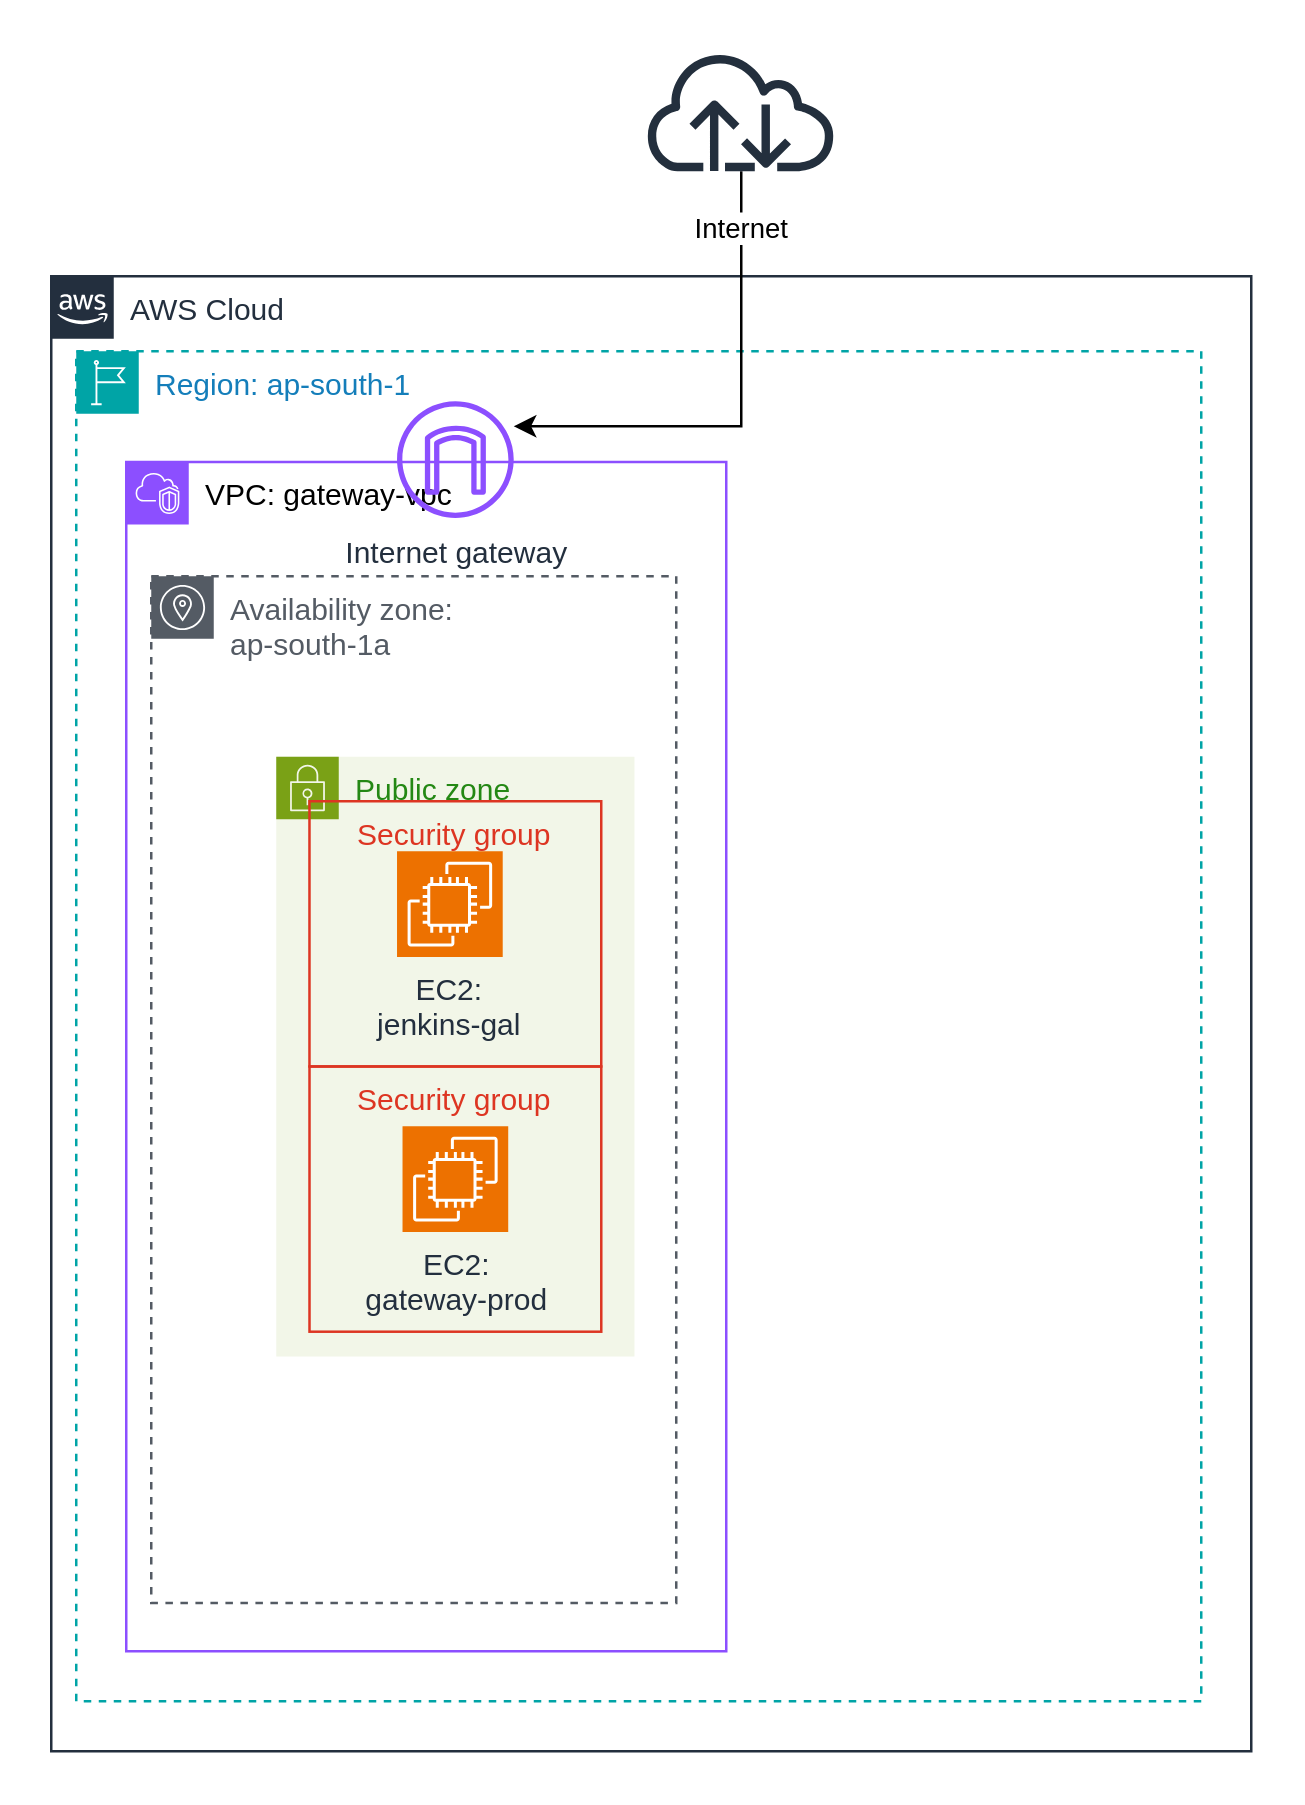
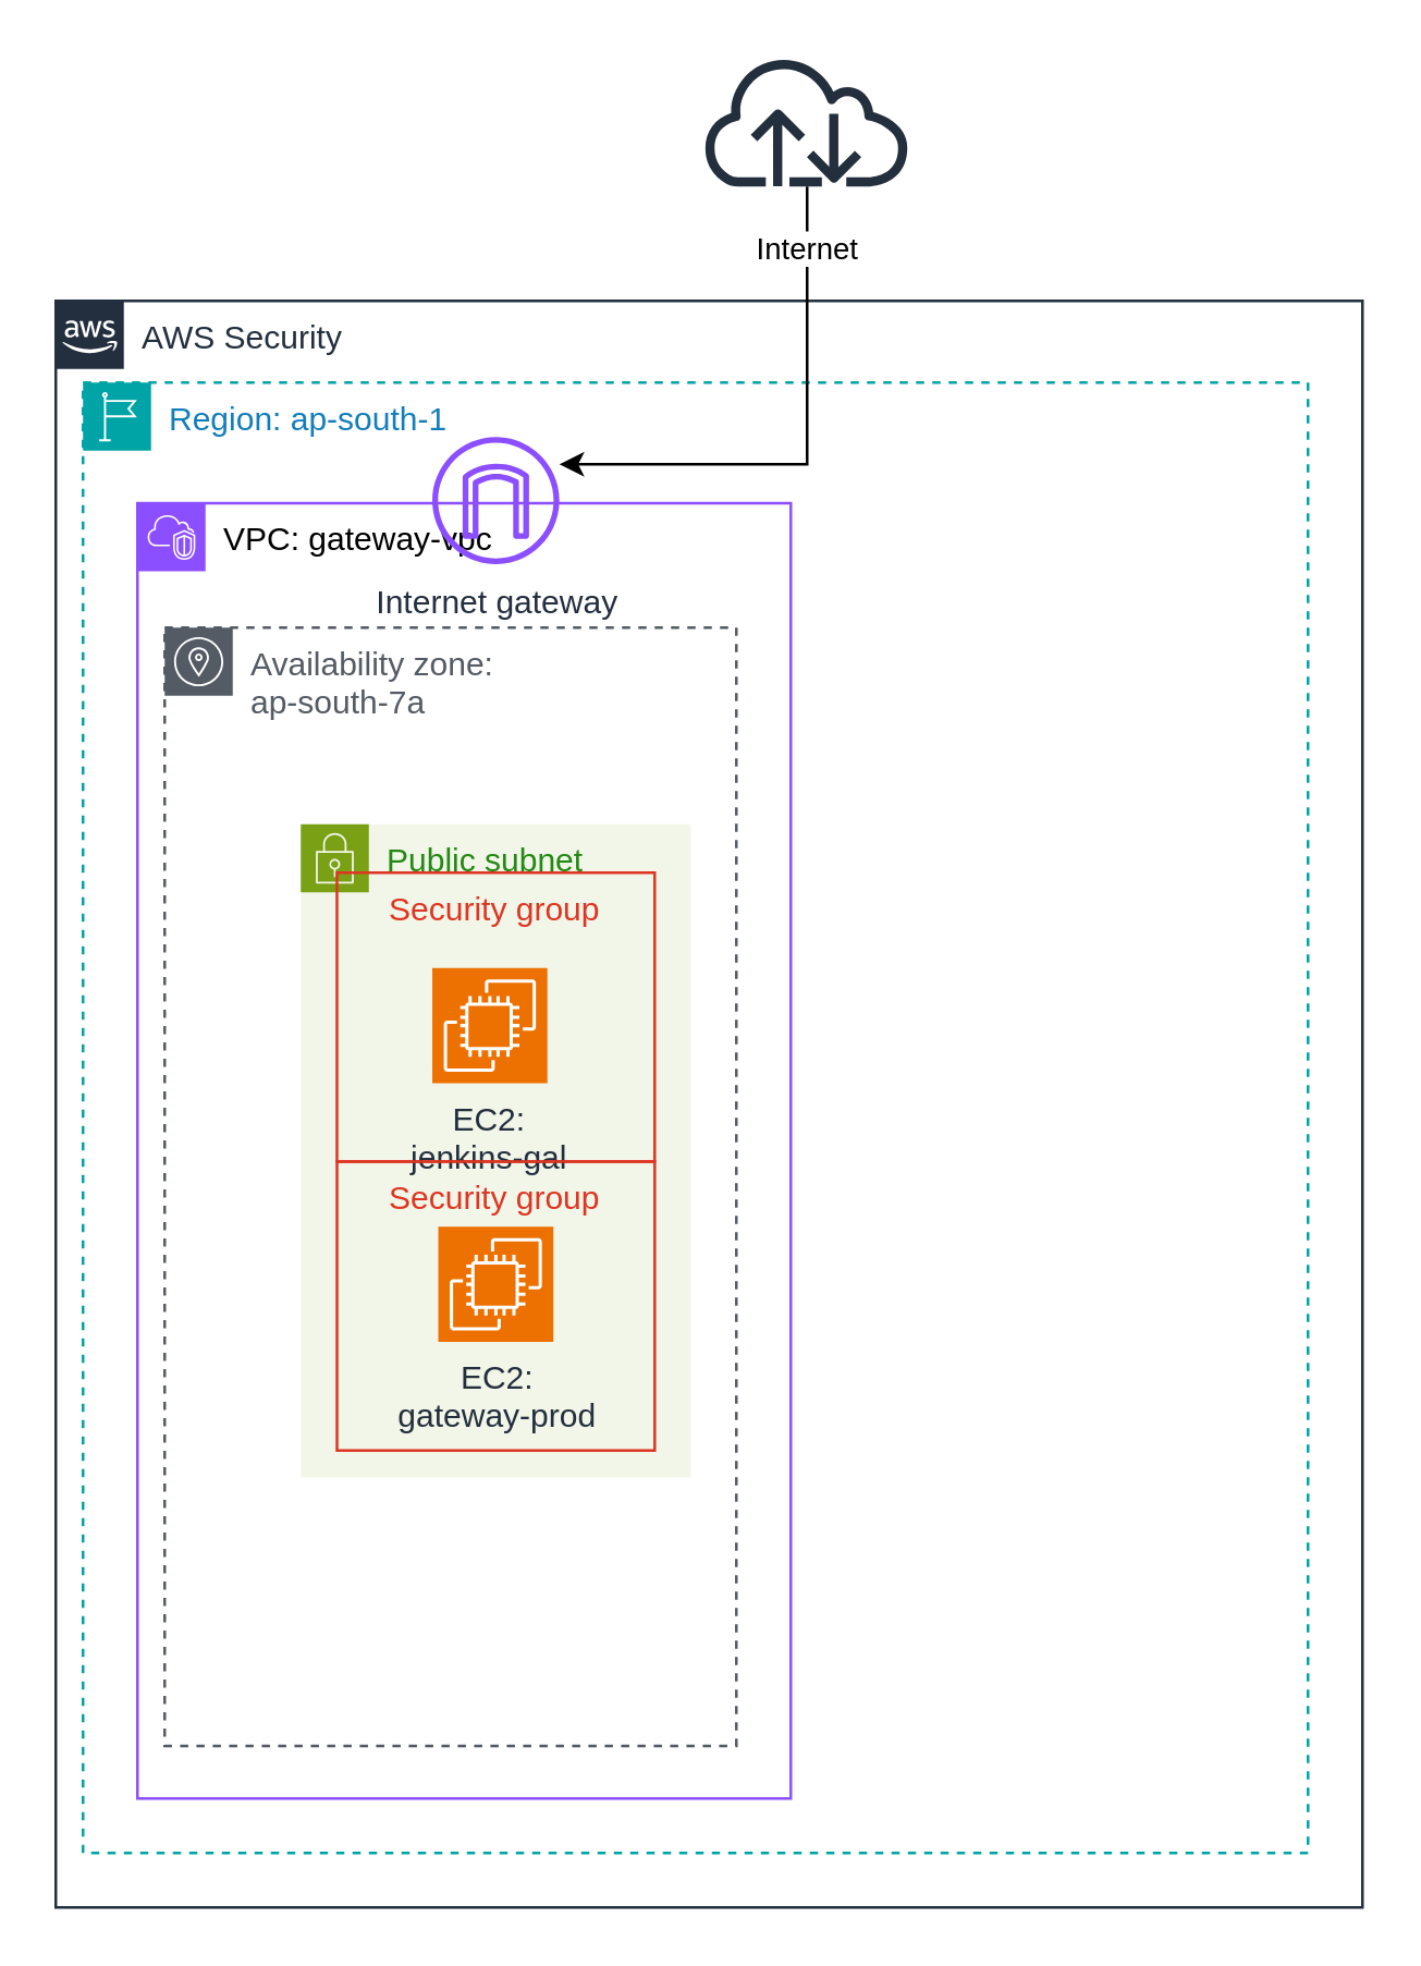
- <mxCell id="5" value="AWS Cloud" style="points=[[0,0],[0.25,0],[0.5,0],[0.75,0],[1,0],[1,0.25],[1,0.5],[1,0.75],[1,1],[0.75,1],[0.5,1],[0.25,1],[0,1],[0,0.75],[0,0.5],[0,0.25]];outlineConnect=0;gradientColor=none;html=1;whiteSpace=wrap;fontSize=12;fontStyle=0;container=0;pointerEvents=0;collapsible=0;recursiveResize=0;shape=mxgraph.aws4.group;grIcon=mxgraph.aws4.group_aws_cloud_alt;strokeColor=#232F3E;fillColor=none;verticalAlign=top;align=left;spacingLeft=30;fontColor=#232F3E;dashed=0;movable=1;resizable=1;rotatable=1;deletable=1;editable=1;locked=0;connectable=1;" parent="2" vertex="1"><mxGeometry y="90" width="480" height="590" as="geometry" /></mxCell>
+ <mxCell id="5" value="AWS Security" style="points=[[0,0],[0.25,0],[0.5,0],[0.75,0],[1,0],[1,0.25],[1,0.5],[1,0.75],[1,1],[0.75,1],[0.5,1],[0.25,1],[0,1],[0,0.75],[0,0.5],[0,0.25]];outlineConnect=0;gradientColor=none;html=1;whiteSpace=wrap;fontSize=12;fontStyle=0;container=0;pointerEvents=0;collapsible=0;recursiveResize=0;shape=mxgraph.aws4.group;grIcon=mxgraph.aws4.group_aws_cloud_alt;strokeColor=#232F3E;fillColor=none;verticalAlign=top;align=left;spacingLeft=30;fontColor=#232F3E;dashed=0;movable=1;resizable=1;rotatable=1;deletable=1;editable=1;locked=0;connectable=1;" parent="2" vertex="1"><mxGeometry y="90" width="480" height="590" as="geometry" /></mxCell>
- <mxCell id="3" value="&lt;div&gt;Availability zone:&lt;/div&gt;&lt;div&gt;ap-south-1a&lt;br&gt;&lt;br&gt;&lt;/div&gt;" style="sketch=0;outlineConnect=0;gradientColor=none;html=1;whiteSpace=wrap;fontSize=12;fontStyle=0;shape=mxgraph.aws4.group;grIcon=mxgraph.aws4.group_availability_zone;strokeColor=#545B64;fillColor=none;verticalAlign=top;align=left;spacingLeft=30;fontColor=#545B64;dashed=1;movable=1;resizable=1;rotatable=1;deletable=1;editable=1;locked=0;connectable=1;" parent="2" vertex="1"><mxGeometry x="40" y="210" width="210" height="410.67" as="geometry" /></mxCell>
+ <mxCell id="3" value="&lt;div&gt;Availability zone:&lt;/div&gt;&lt;div&gt;ap-south-7a&lt;br&gt;&lt;br&gt;&lt;/div&gt;" style="sketch=0;outlineConnect=0;gradientColor=none;html=1;whiteSpace=wrap;fontSize=12;fontStyle=0;shape=mxgraph.aws4.group;grIcon=mxgraph.aws4.group_availability_zone;strokeColor=#545B64;fillColor=none;verticalAlign=top;align=left;spacingLeft=30;fontColor=#545B64;dashed=1;movable=1;resizable=1;rotatable=1;deletable=1;editable=1;locked=0;connectable=1;" parent="2" vertex="1"><mxGeometry x="40" y="210" width="210" height="410.67" as="geometry" /></mxCell>
- <mxCell id="12" value="&lt;div style=&quot;&quot;&gt;&lt;font style=&quot;font-size: 12px;&quot;&gt;Public zone&lt;/font&gt;&lt;/div&gt;" style="points=[[0,0],[0.25,0],[0.5,0],[0.75,0],[1,0],[1,0.25],[1,0.5],[1,0.75],[1,1],[0.75,1],[0.5,1],[0.25,1],[0,1],[0,0.75],[0,0.5],[0,0.25]];outlineConnect=0;gradientColor=none;html=1;whiteSpace=wrap;fontSize=12;fontStyle=0;container=1;pointerEvents=0;collapsible=0;recursiveResize=0;shape=mxgraph.aws4.group;grIcon=mxgraph.aws4.group_security_group;grStroke=0;strokeColor=#7AA116;fillColor=#F2F6E8;verticalAlign=top;align=left;spacingLeft=30;fontColor=#248814;dashed=0;" parent="11" vertex="1"><mxGeometry width="143.29" height="239.94" as="geometry" /></mxCell>
+ <mxCell id="12" value="&lt;div style=&quot;&quot;&gt;&lt;font style=&quot;font-size: 12px;&quot;&gt;Public subnet&lt;/font&gt;&lt;/div&gt;" style="points=[[0,0],[0.25,0],[0.5,0],[0.75,0],[1,0],[1,0.25],[1,0.5],[1,0.75],[1,1],[0.75,1],[0.5,1],[0.25,1],[0,1],[0,0.75],[0,0.5],[0,0.25]];outlineConnect=0;gradientColor=none;html=1;whiteSpace=wrap;fontSize=12;fontStyle=0;container=1;pointerEvents=0;collapsible=0;recursiveResize=0;shape=mxgraph.aws4.group;grIcon=mxgraph.aws4.group_security_group;grStroke=0;strokeColor=#7AA116;fillColor=#F2F6E8;verticalAlign=top;align=left;spacingLeft=30;fontColor=#248814;dashed=0;" parent="11" vertex="1"><mxGeometry width="143.29" height="239.94" as="geometry" /></mxCell>
- <mxCell id="14" value="&lt;div&gt;EC2:&lt;/div&gt;&lt;div&gt;jenkins-gal&lt;/div&gt;" style="sketch=0;points=[[0,0,0],[0.25,0,0],[0.5,0,0],[0.75,0,0],[1,0,0],[0,1,0],[0.25,1,0],[0.5,1,0],[0.75,1,0],[1,1,0],[0,0.25,0],[0,0.5,0],[0,0.75,0],[1,0.25,0],[1,0.5,0],[1,0.75,0]];outlineConnect=0;fontColor=#232F3E;fillColor=#ED7100;strokeColor=#ffffff;dashed=0;verticalLabelPosition=bottom;verticalAlign=top;align=center;html=1;fontSize=12;fontStyle=0;aspect=fixed;shape=mxgraph.aws4.resourceIcon;resIcon=mxgraph.aws4.ec2;" parent="11" vertex="1"><mxGeometry x="48.31" y="37.824" width="42.28" height="42.28" as="geometry" /></mxCell>
+ <mxCell id="14" value="&lt;div&gt;EC2:&lt;/div&gt;&lt;div&gt;jenkins-gal&lt;/div&gt;" style="sketch=0;points=[[0,0,0],[0.25,0,0],[0.5,0,0],[0.75,0,0],[1,0,0],[0,1,0],[0.25,1,0],[0.5,1,0],[0.75,1,0],[1,1,0],[0,0.25,0],[0,0.5,0],[0,0.75,0],[1,0.25,0],[1,0.5,0],[1,0.75,0]];outlineConnect=0;fontColor=#232F3E;fillColor=#ED7100;strokeColor=#ffffff;dashed=0;verticalLabelPosition=bottom;verticalAlign=top;align=center;html=1;fontSize=12;fontStyle=0;aspect=fixed;shape=mxgraph.aws4.resourceIcon;resIcon=mxgraph.aws4.ec2;" parent="11" vertex="1"><mxGeometry x="48.31" y="52.824" width="42.28" height="42.28" as="geometry" /></mxCell>
